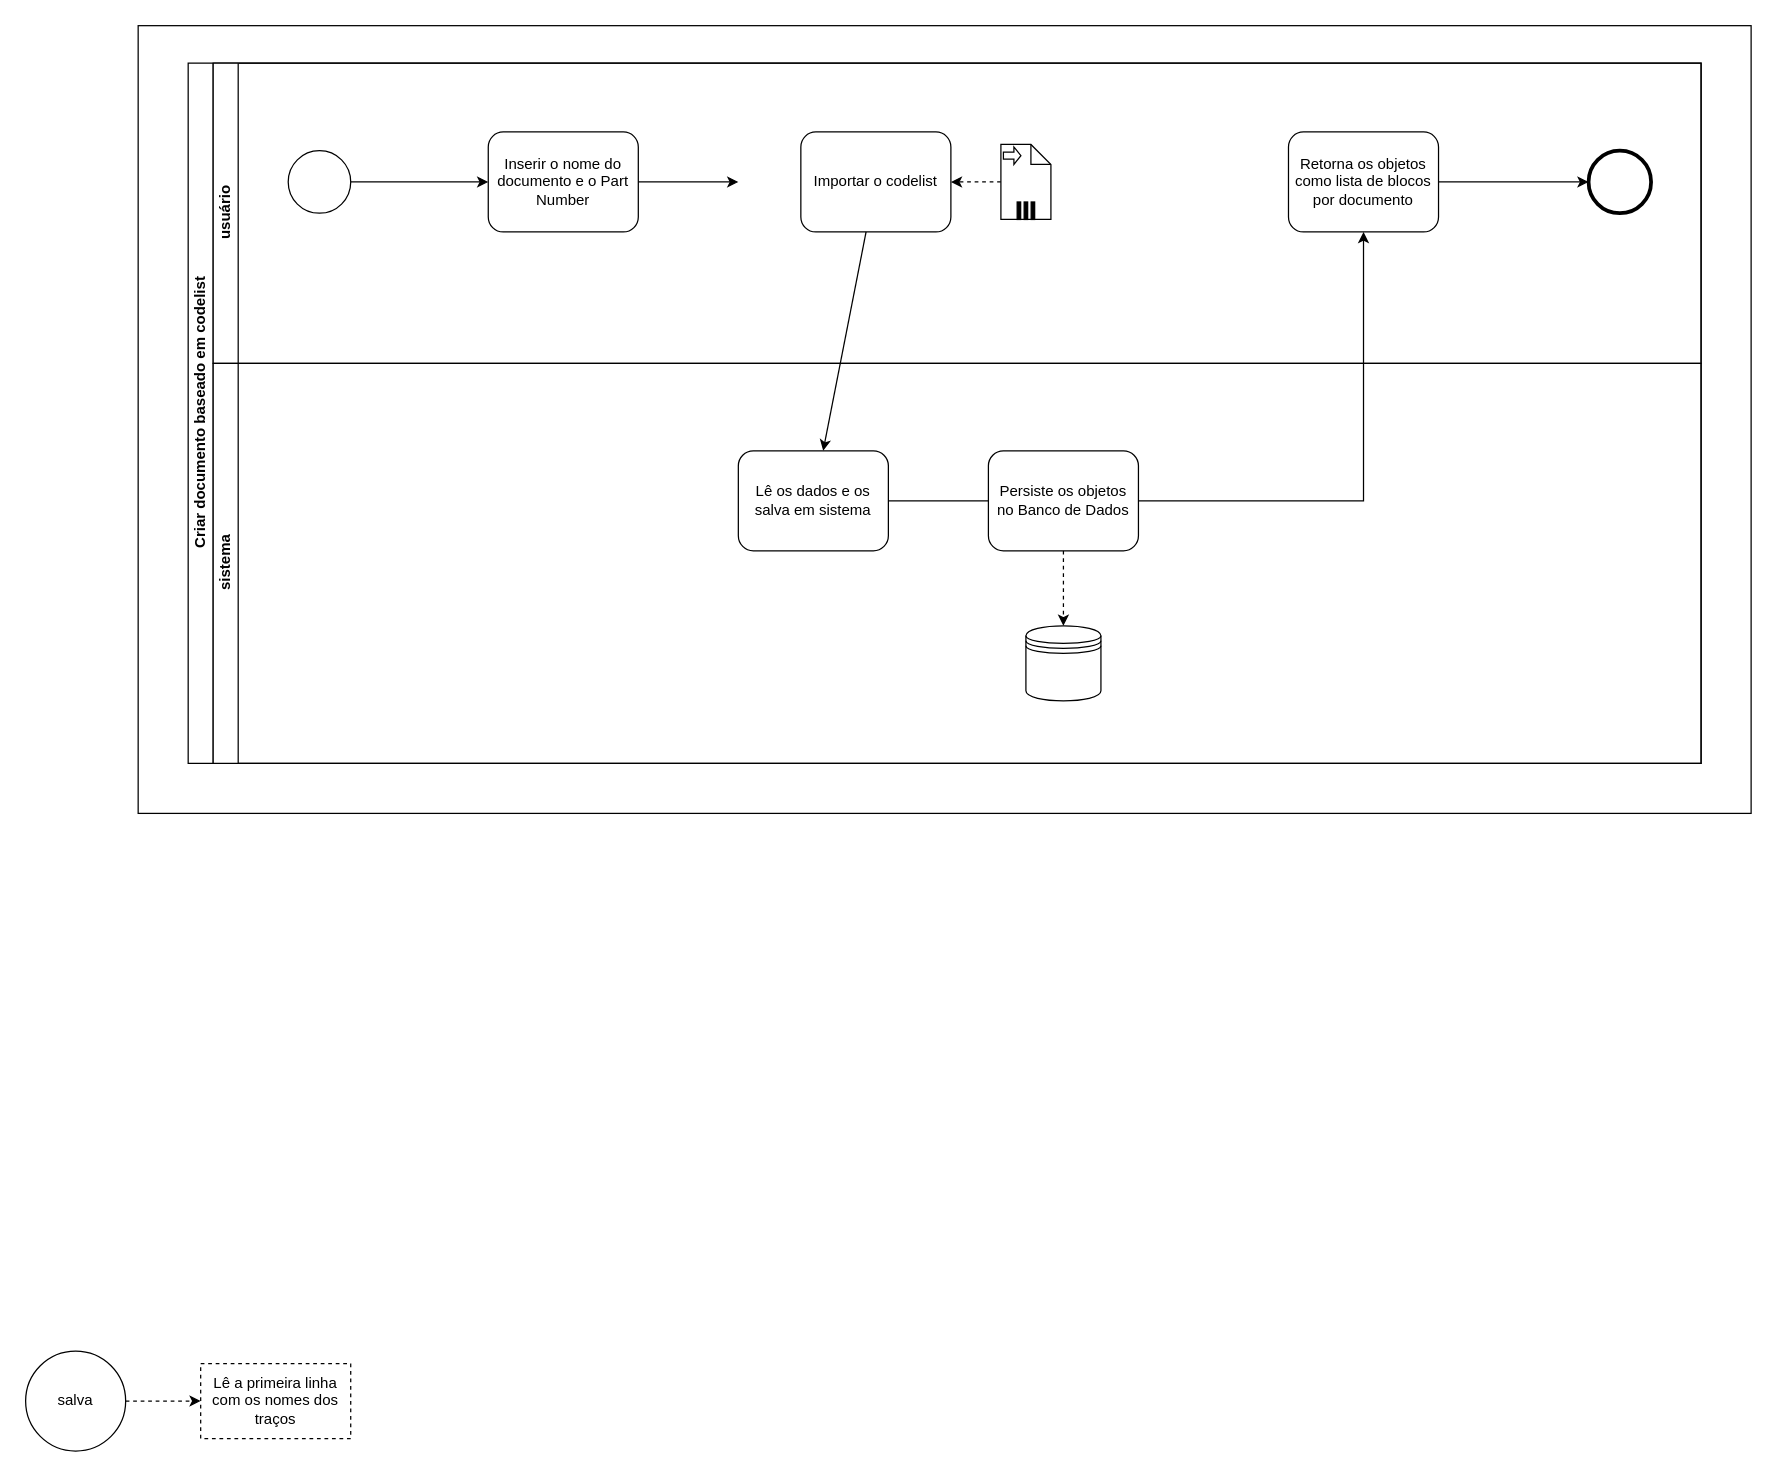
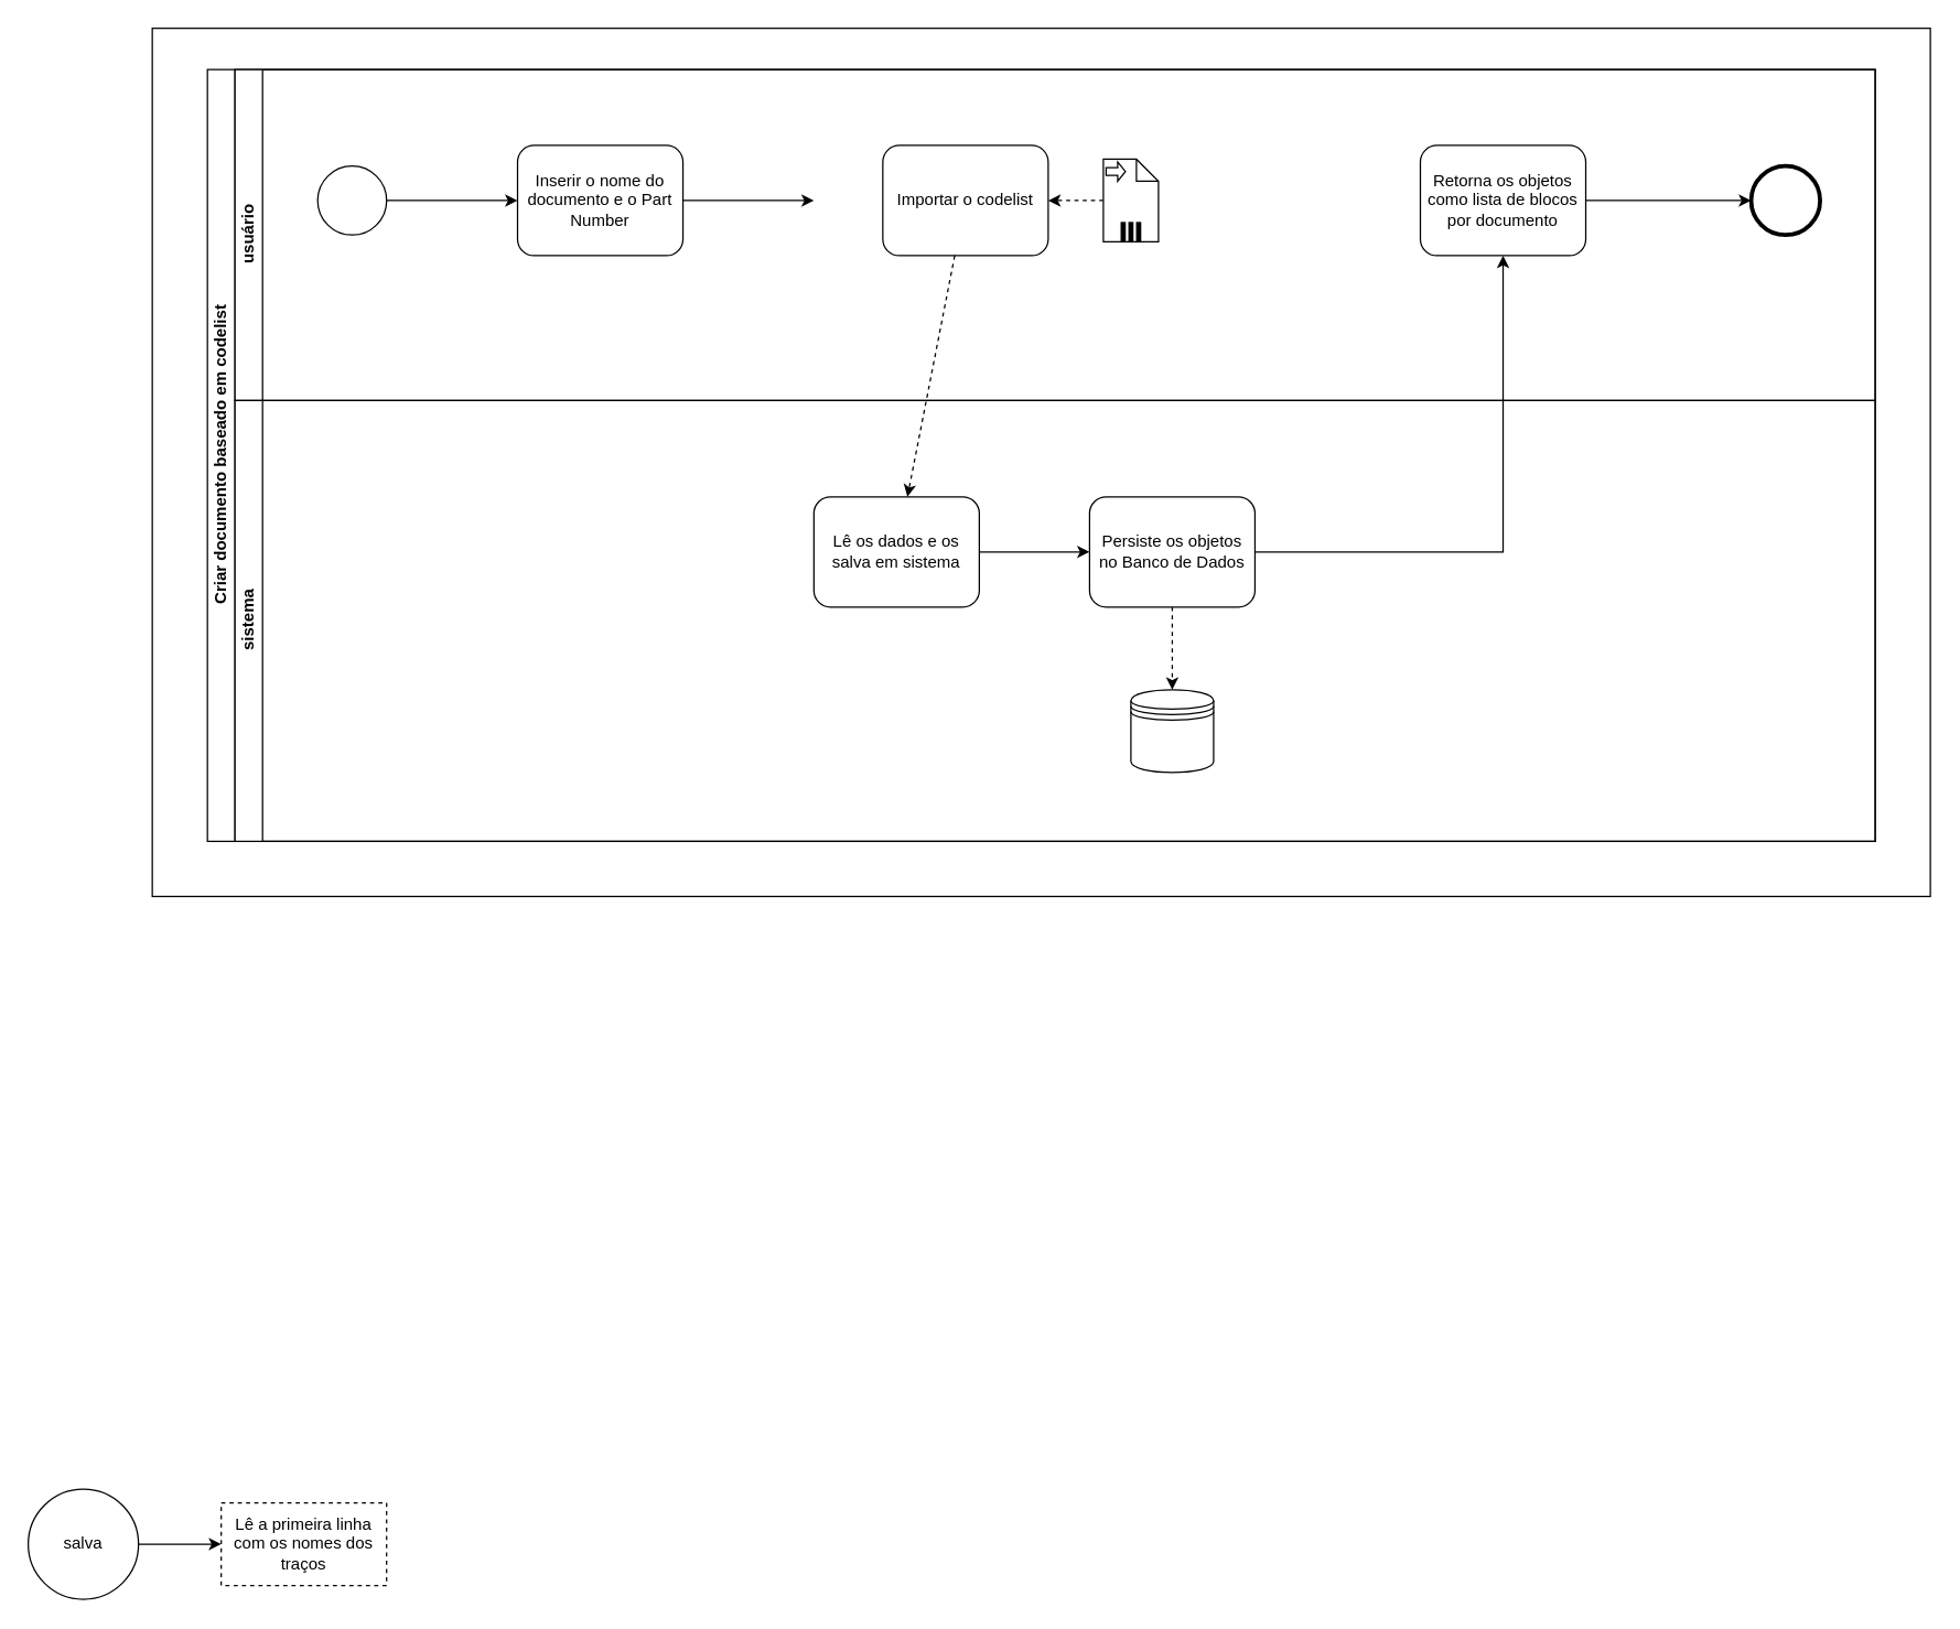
- <mxCell id="12" value="Inserir o nome do documento e o Part Number" style="shape=ext;rounded=1;html=1;whiteSpace=wrap;" vertex="1" parent="4"><mxGeometry x="220" y="55" width="120" height="80" as="geometry" /></mxCell>
+ <mxCell id="12" value="Inserir o nome do documento e o Part Number" style="shape=ext;rounded=1;html=1;whiteSpace=wrap;" vertex="1" parent="4"><mxGeometry x="205" y="55" width="120" height="80" as="geometry" /></mxCell>
- <mxCell id="20" style="edgeStyle=none;rounded=0;orthogonalLoop=1;jettySize=auto;html=1;endArrow=classic;endFill=1;" edge="1" parent="3" source="7" target="18"><mxGeometry relative="1" as="geometry" /></mxCell>
+ <mxCell id="20" style="edgeStyle=none;rounded=0;orthogonalLoop=1;jettySize=auto;html=1;endArrow=classic;endFill=1;dashed=1;" edge="1" parent="3" source="7" target="18"><mxGeometry relative="1" as="geometry" /></mxCell>
- <mxCell id="24" value="" style="edgeStyle=none;rounded=0;orthogonalLoop=1;jettySize=auto;html=1;endArrow=none;endFill=1;" edge="1" parent="1" source="18" target="23"><mxGeometry relative="1" as="geometry" /></mxCell>
+ <mxCell id="24" value="" style="edgeStyle=none;rounded=0;orthogonalLoop=1;jettySize=auto;html=1;endArrow=classic;endFill=1;" edge="1" parent="1" source="18" target="23"><mxGeometry relative="1" as="geometry" /></mxCell>
- <mxCell id="25" value="" style="edgeStyle=orthogonalEdgeStyle;rounded=0;orthogonalLoop=1;jettySize=auto;html=1;endArrow=classic;endFill=1;dashed=1;" edge="1" parent="1" source="26" target="27"><mxGeometry relative="1" as="geometry" /></mxCell>
+ <mxCell id="25" value="" style="edgeStyle=orthogonalEdgeStyle;rounded=0;orthogonalLoop=1;jettySize=auto;html=1;endArrow=classic;endFill=1;" edge="1" parent="1" source="26" target="27"><mxGeometry relative="1" as="geometry" /></mxCell>
